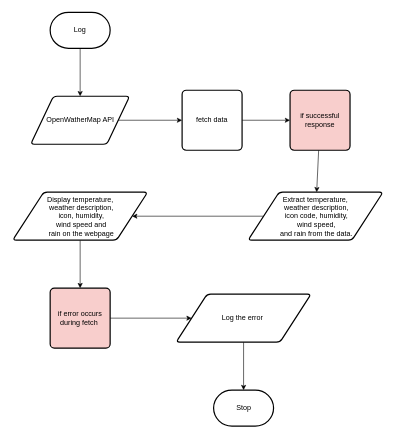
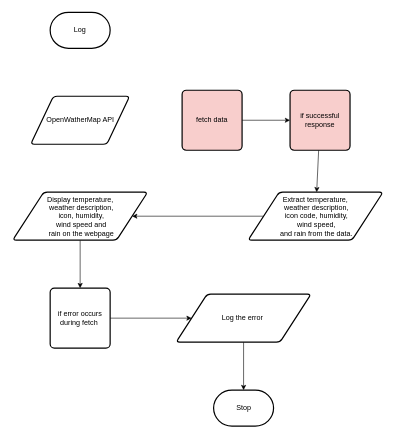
- <mxCell id="2" value="" style="edgeStyle=none;html=1;" edge="1" parent="1" source="3" target="6"><mxGeometry relative="1" as="geometry" /></mxCell>
- <mxCell id="5" value="" style="edgeStyle=none;html=1;" edge="1" parent="1" source="6" target="8"><mxGeometry relative="1" as="geometry" /></mxCell>
- <mxCell id="8" value="&amp;nbsp;fetch data&amp;nbsp;" style="rounded=1;whiteSpace=wrap;html=1;absoluteArcSize=1;arcSize=14;strokeWidth=2;" vertex="1" parent="1"><mxGeometry x="303" y="150" width="100" height="100" as="geometry" /></mxCell>
+ <mxCell id="8" value="&amp;nbsp;fetch data&amp;nbsp;" style="rounded=1;whiteSpace=wrap;html=1;absoluteArcSize=1;arcSize=14;strokeWidth=2;fillColor=#f8cecc;" vertex="1" parent="1"><mxGeometry x="303" y="150" width="100" height="100" as="geometry" /></mxCell>
- <mxCell id="16" value="if error occurs during fetch&amp;nbsp;" style="rounded=1;whiteSpace=wrap;html=1;absoluteArcSize=1;arcSize=14;strokeWidth=2;fillColor=#f8cecc;" vertex="1" parent="1"><mxGeometry x="83" y="480" width="100" height="100" as="geometry" /></mxCell>
+ <mxCell id="16" value="if error occurs during fetch&amp;nbsp;" style="rounded=1;whiteSpace=wrap;html=1;absoluteArcSize=1;arcSize=14;strokeWidth=2;" vertex="1" parent="1"><mxGeometry x="83" y="480" width="100" height="100" as="geometry" /></mxCell>
